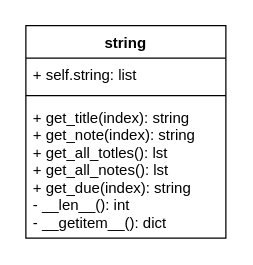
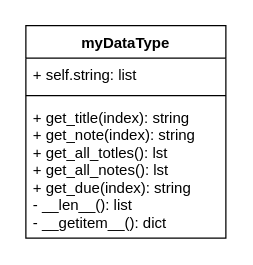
- <mxCell id="2" value="string" style="swimlane;fontStyle=1;align=center;verticalAlign=top;childLayout=stackLayout;horizontal=1;startSize=26;horizontalStack=0;resizeParent=1;resizeParentMax=0;resizeLast=0;collapsible=1;marginBottom=0;" vertex="1" parent="1"><mxGeometry x="20" y="20" width="160" height="170" as="geometry" /></mxCell>
+ <mxCell id="2" value="myDataType" style="swimlane;fontStyle=1;align=center;verticalAlign=top;childLayout=stackLayout;horizontal=1;startSize=26;horizontalStack=0;resizeParent=1;resizeParentMax=0;resizeLast=0;collapsible=1;marginBottom=0;" vertex="1" parent="1"><mxGeometry x="20" y="20" width="160" height="170" as="geometry" /></mxCell>
- <mxCell id="5" value="+ get_title(index): string&#10;+ get_note(index): string&#10;+ get_all_totles(): lst&#10;+ get_all_notes(): lst&#10;+ get_due(index): string&#10;- __len__(): int&#10;- __getitem__(): dict" style="text;strokeColor=none;fillColor=none;align=left;verticalAlign=top;spacingLeft=4;spacingRight=4;overflow=hidden;rotatable=0;points=[[0,0.5],[1,0.5]];portConstraint=eastwest;" vertex="1" parent="2"><mxGeometry y="60" width="160" height="110" as="geometry" /></mxCell>
+ <mxCell id="5" value="+ get_title(index): string&#10;+ get_note(index): string&#10;+ get_all_totles(): lst&#10;+ get_all_notes(): lst&#10;+ get_due(index): string&#10;- __len__(): list&#10;- __getitem__(): dict" style="text;strokeColor=none;fillColor=none;align=left;verticalAlign=top;spacingLeft=4;spacingRight=4;overflow=hidden;rotatable=0;points=[[0,0.5],[1,0.5]];portConstraint=eastwest;" vertex="1" parent="2"><mxGeometry y="60" width="160" height="110" as="geometry" /></mxCell>
